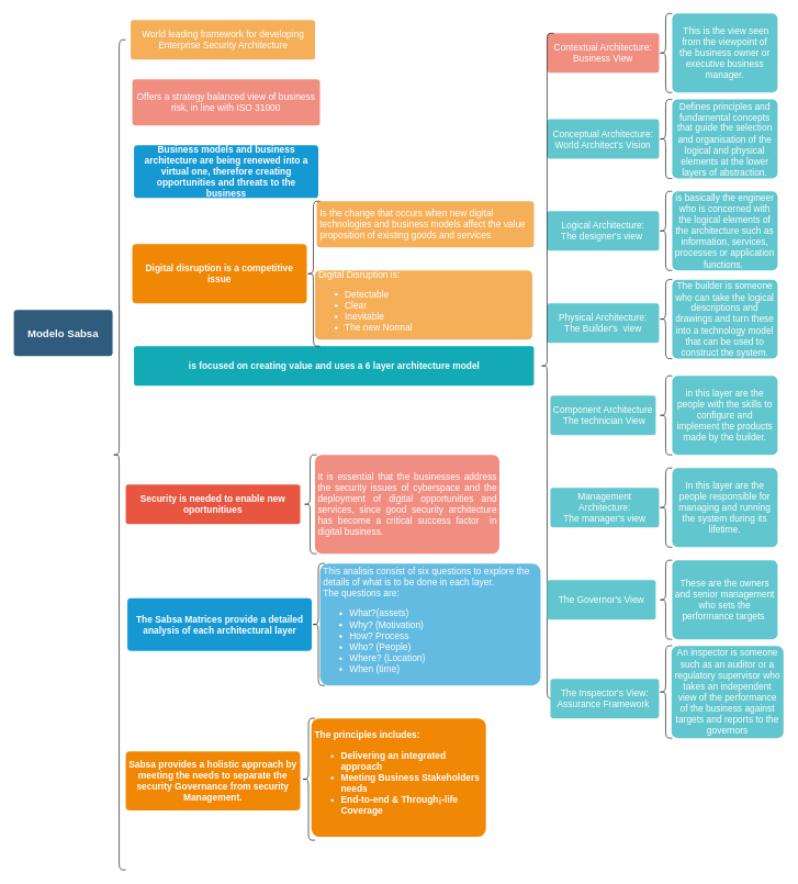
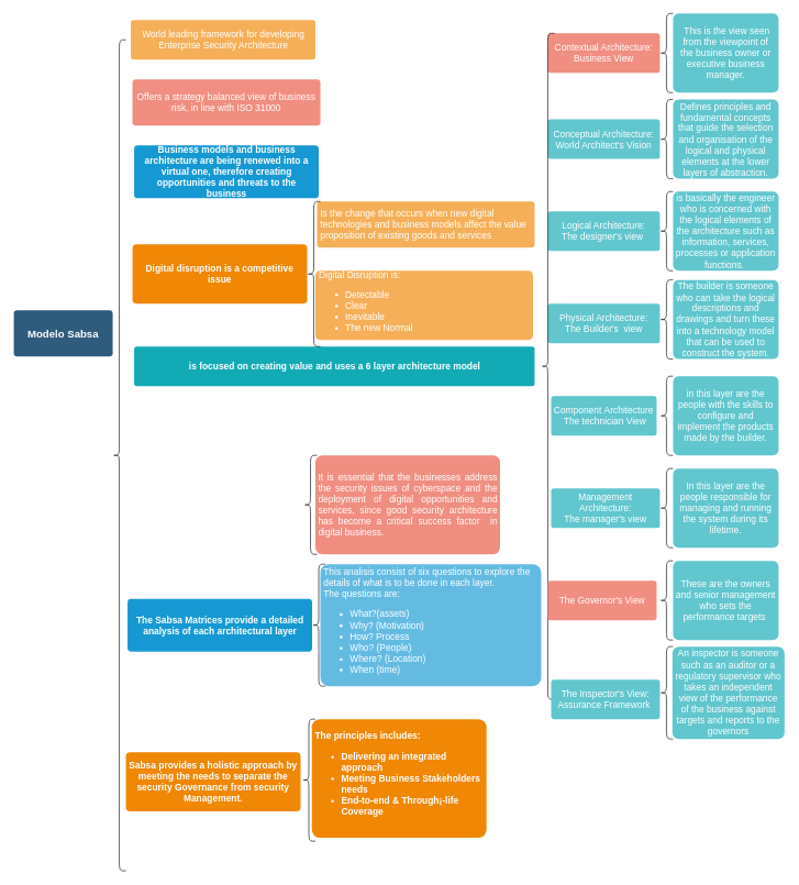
- <mxCell id="3" value="Security is needed to enable new oportunitiues" style="rounded=1;whiteSpace=wrap;html=1;shadow=0;labelBackgroundColor=none;strokeColor=none;strokeWidth=3;fillColor=#e85642;fontFamily=Helvetica;fontSize=14;fontColor=#FFFFFF;align=center;spacing=5;fontStyle=1;arcSize=7;perimeterSpacing=2;" parent="1" vertex="1"><mxGeometry x="190" y="735" width="265" height="60" as="geometry" /></mxCell>
- <mxCell id="35" value="The Governor's View" style="rounded=1;whiteSpace=wrap;html=1;shadow=0;labelBackgroundColor=none;strokeColor=none;strokeWidth=3;fillColor=#61c6ce;fontFamily=Helvetica;fontSize=14;fontColor=#FFFFFF;align=center;spacing=5;fontStyle=0;arcSize=7;perimeterSpacing=2;" vertex="1" parent="1"><mxGeometry x="830" y="880" width="165" height="60" as="geometry" /></mxCell>
+ <mxCell id="35" value="The Governor's View" style="rounded=1;whiteSpace=wrap;html=1;shadow=0;labelBackgroundColor=none;strokeColor=none;strokeWidth=3;fillColor=#f08e81;fontFamily=Helvetica;fontSize=14;fontColor=#FFFFFF;align=center;spacing=5;fontStyle=0;arcSize=7;perimeterSpacing=2;" vertex="1" parent="1"><mxGeometry x="830" y="880" width="165" height="60" as="geometry" /></mxCell>
